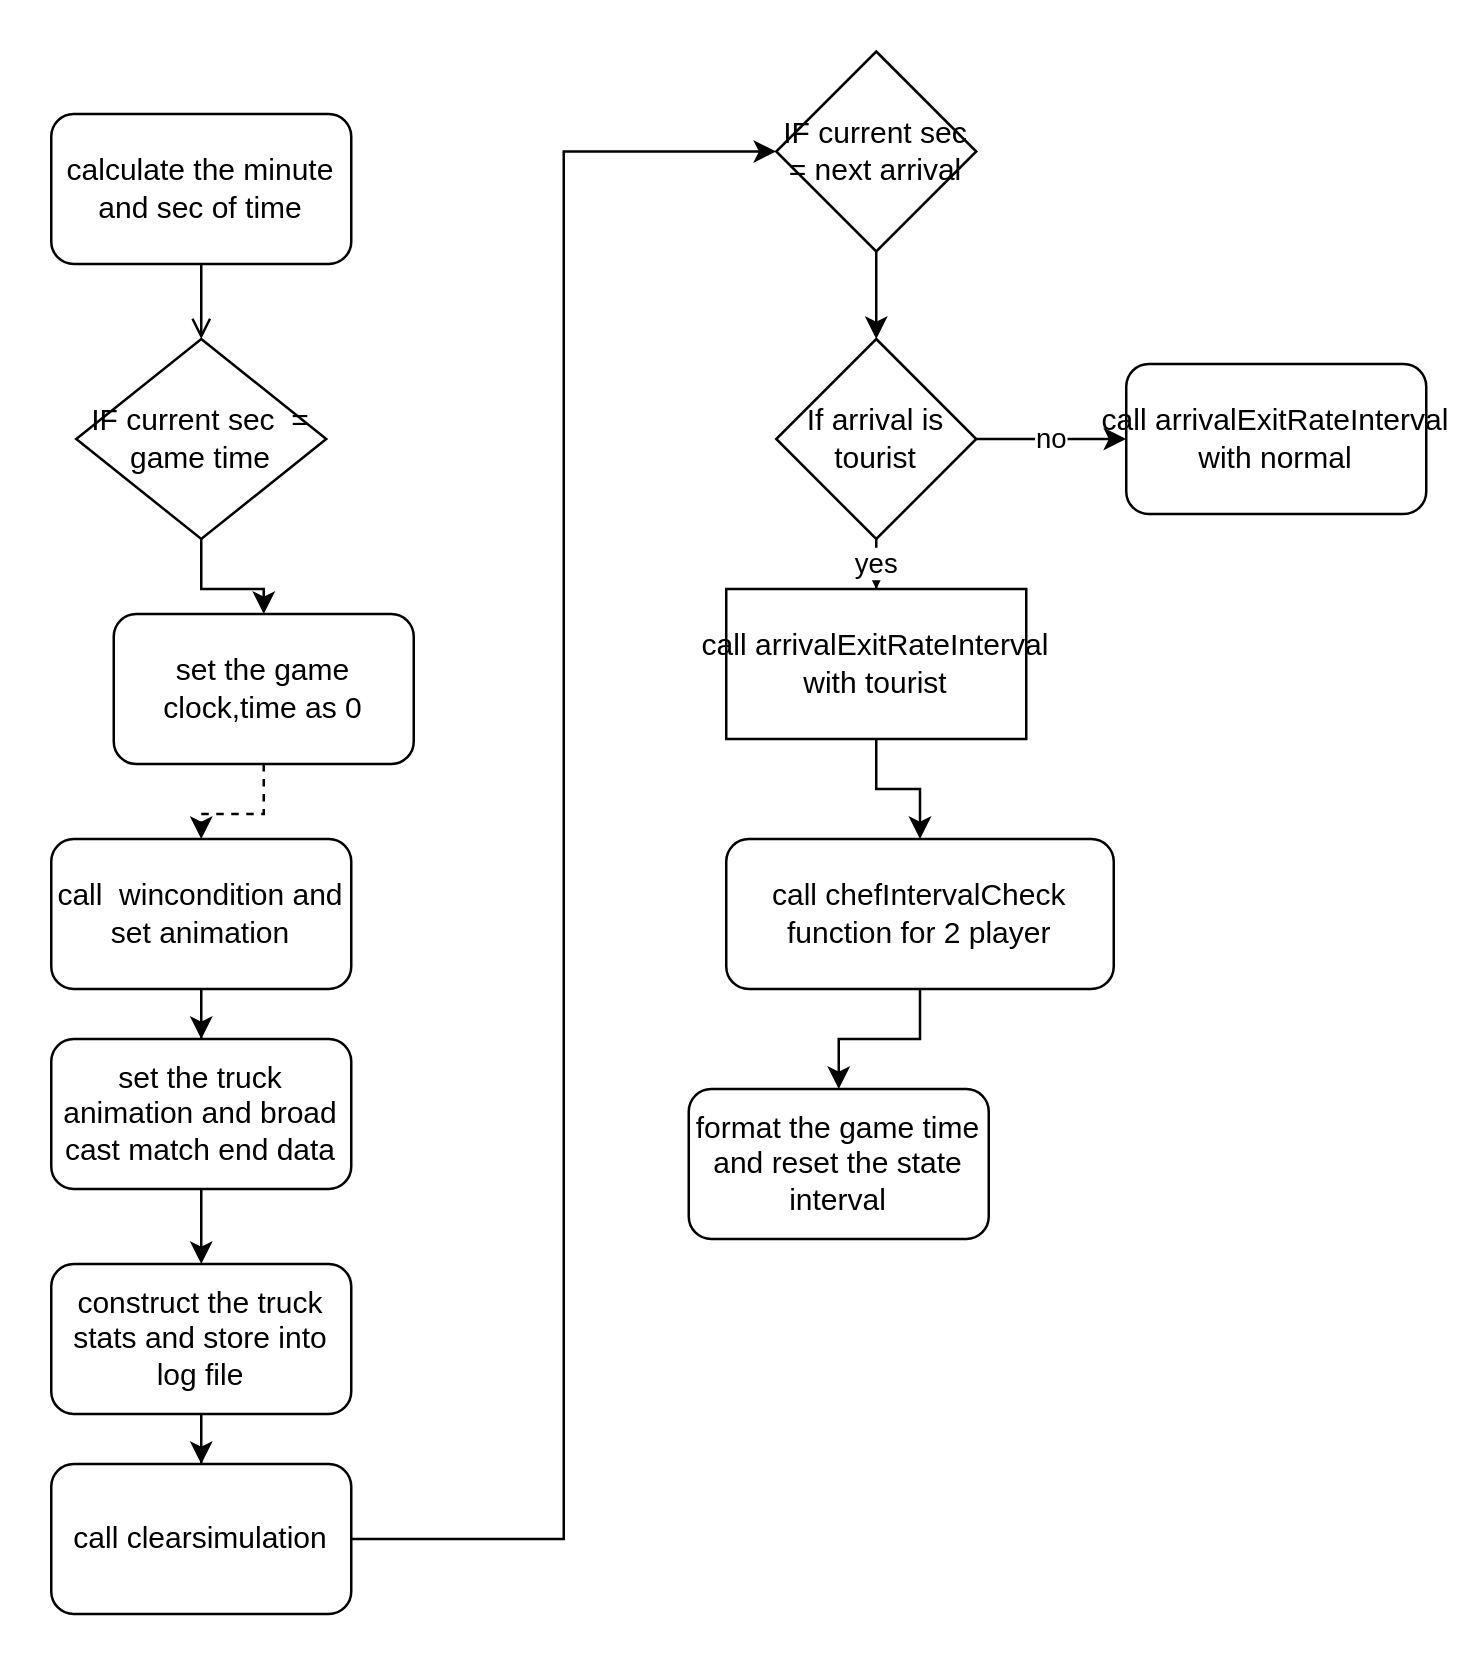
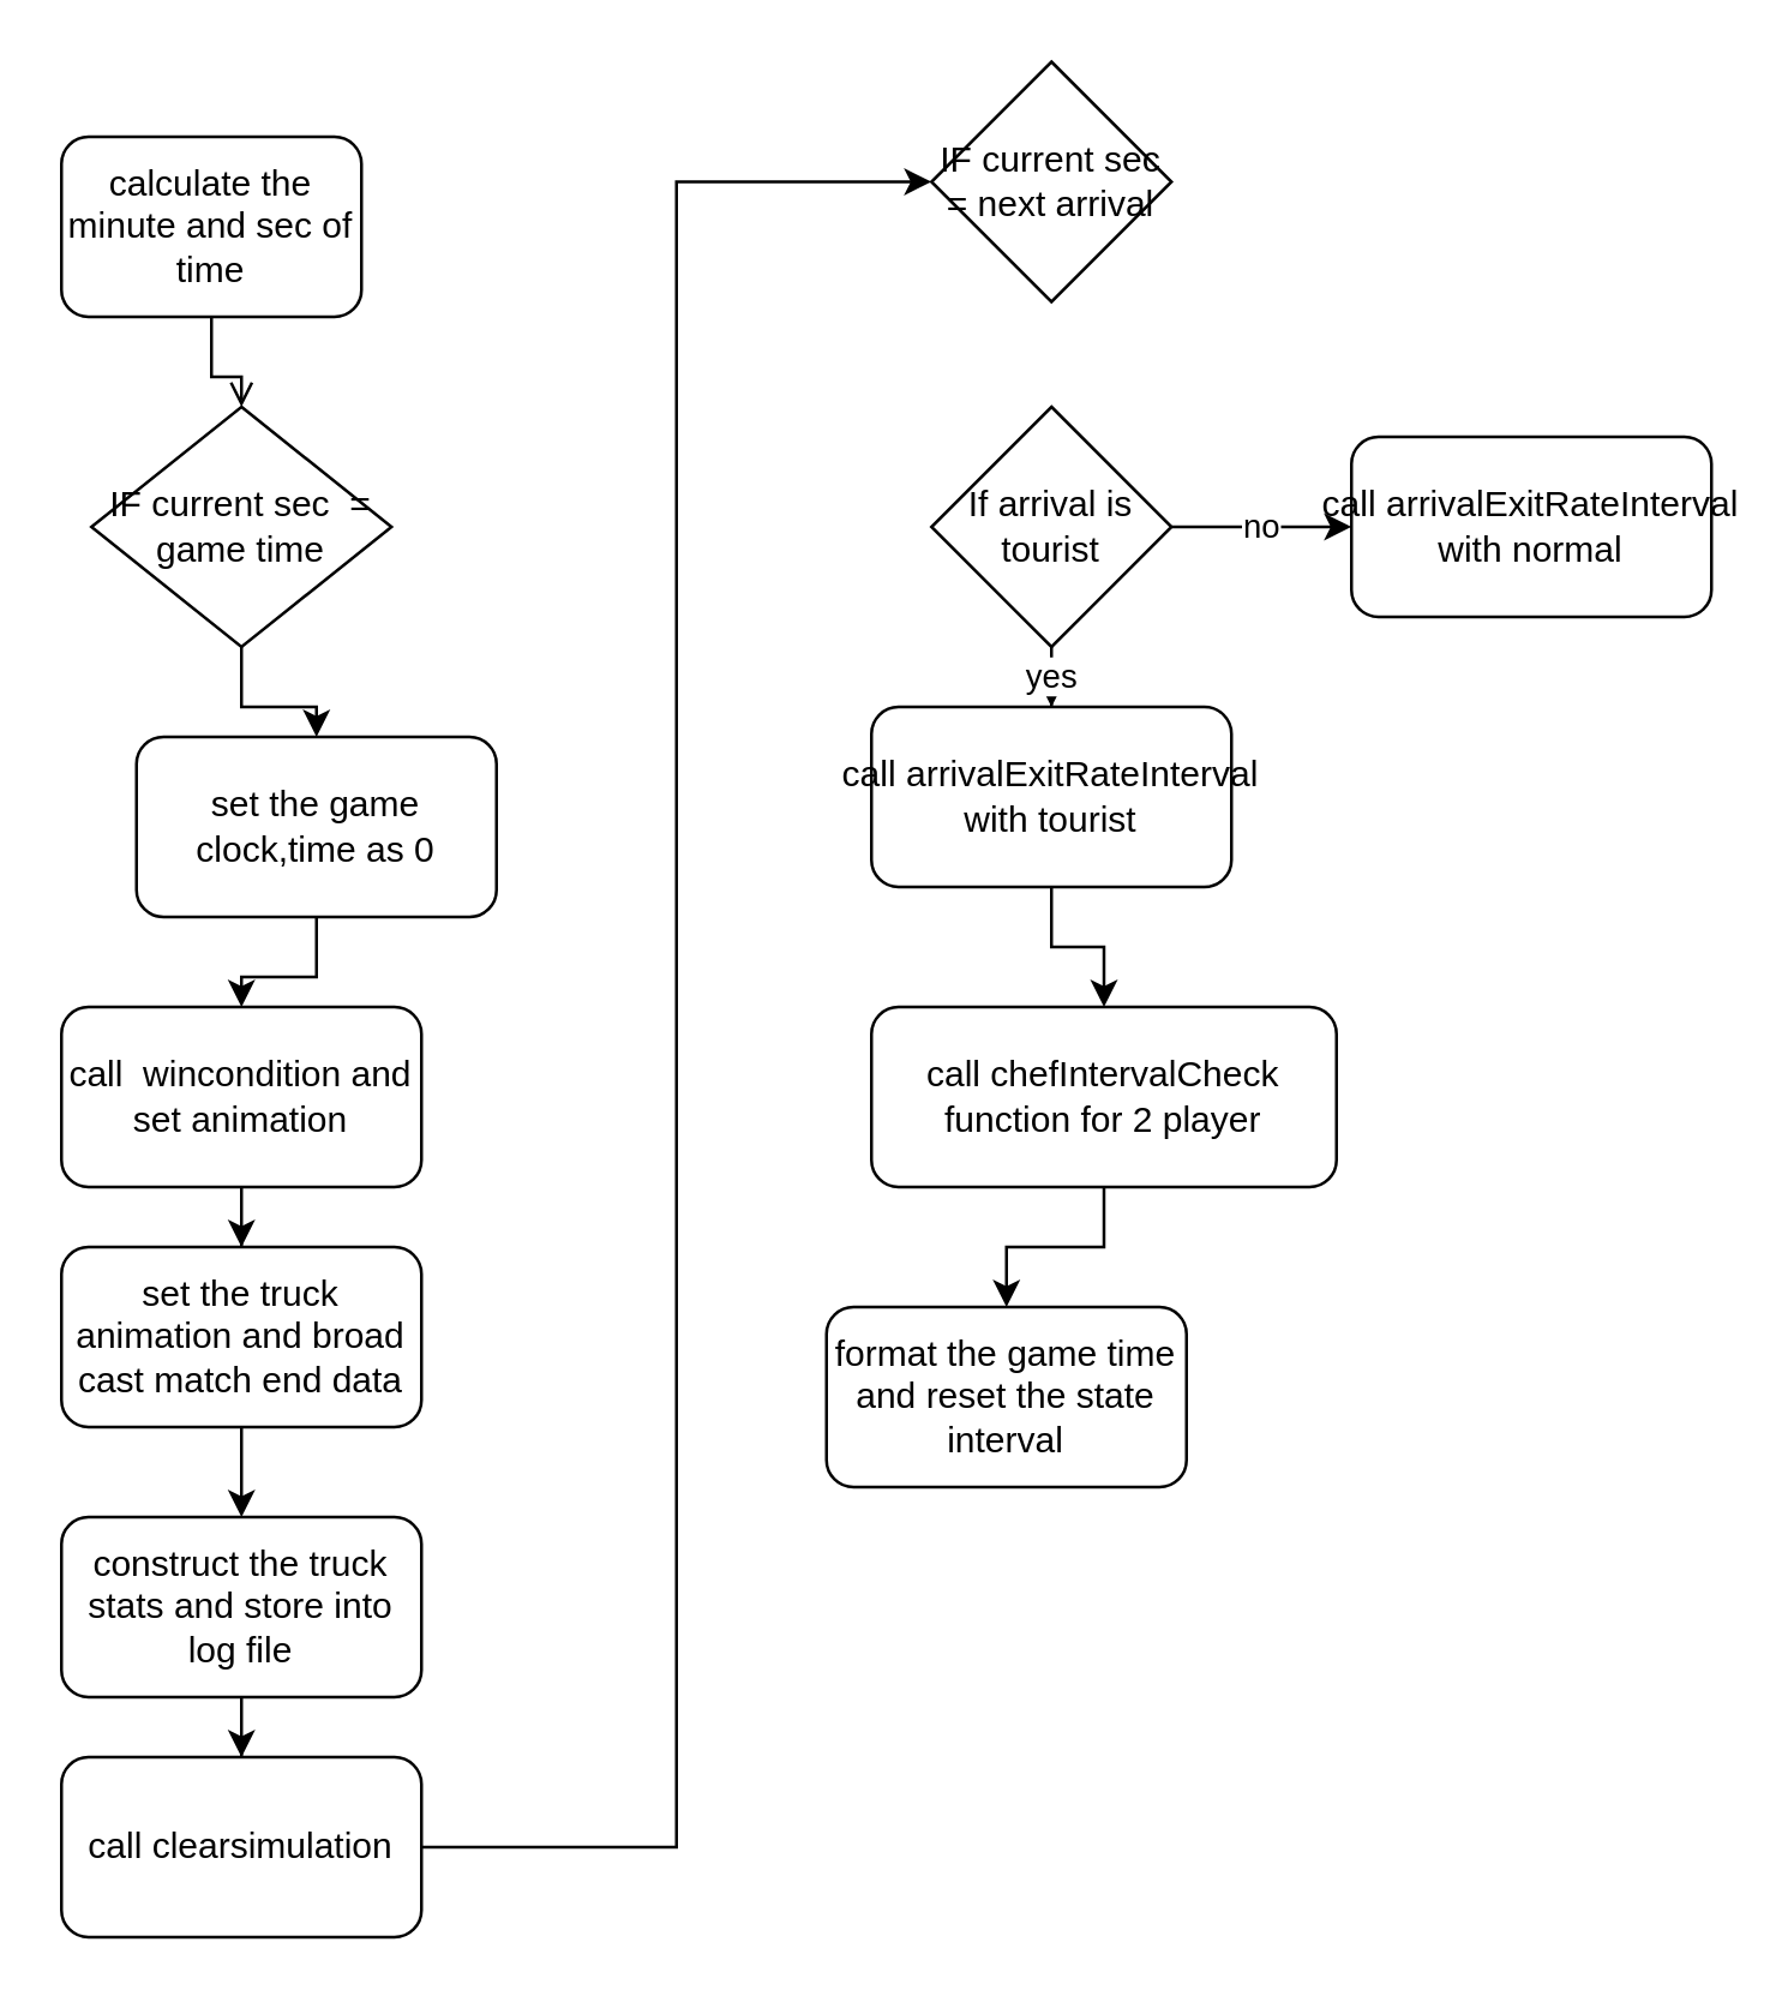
- <mxCell id="3" value="calculate the minute and sec of time" style="rounded=1;whiteSpace=wrap;html=1;" parent="1" vertex="1"><mxGeometry x="20" y="45" width="120" height="60" as="geometry" /></mxCell>
+ <mxCell id="3" value="calculate the minute and sec of time" style="rounded=1;whiteSpace=wrap;html=1;" parent="1" vertex="1"><mxGeometry x="20" y="45" width="100" height="60" as="geometry" /></mxCell>
- <mxCell id="18" value="" style="edgeStyle=orthogonalEdgeStyle;rounded=0;orthogonalLoop=1;jettySize=auto;html=1;" parent="1" source="19" target="22" edge="1"><mxGeometry relative="1" as="geometry" /></mxCell>
- <mxCell id="17" value="call&amp;nbsp;arrivalExitRateInterval with tourist" style="whiteSpace=wrap;html=1;rounded=0;" parent="1" vertex="1"><mxGeometry x="290" y="235" width="120" height="60" as="geometry" /></mxCell>
+ <mxCell id="17" value="call&amp;nbsp;arrivalExitRateInterval with tourist" style="rounded=1;whiteSpace=wrap;html=1;" parent="1" vertex="1"><mxGeometry x="290" y="235" width="120" height="60" as="geometry" /></mxCell>
- <mxCell id="6" value="" style="edgeStyle=orthogonalEdgeStyle;rounded=0;orthogonalLoop=1;jettySize=auto;html=1;dashed=1;" parent="1" source="7" target="9" edge="1"><mxGeometry relative="1" as="geometry" /></mxCell>
+ <mxCell id="6" value="" style="edgeStyle=orthogonalEdgeStyle;rounded=0;orthogonalLoop=1;jettySize=auto;html=1;" parent="1" source="7" target="9" edge="1"><mxGeometry relative="1" as="geometry" /></mxCell>
